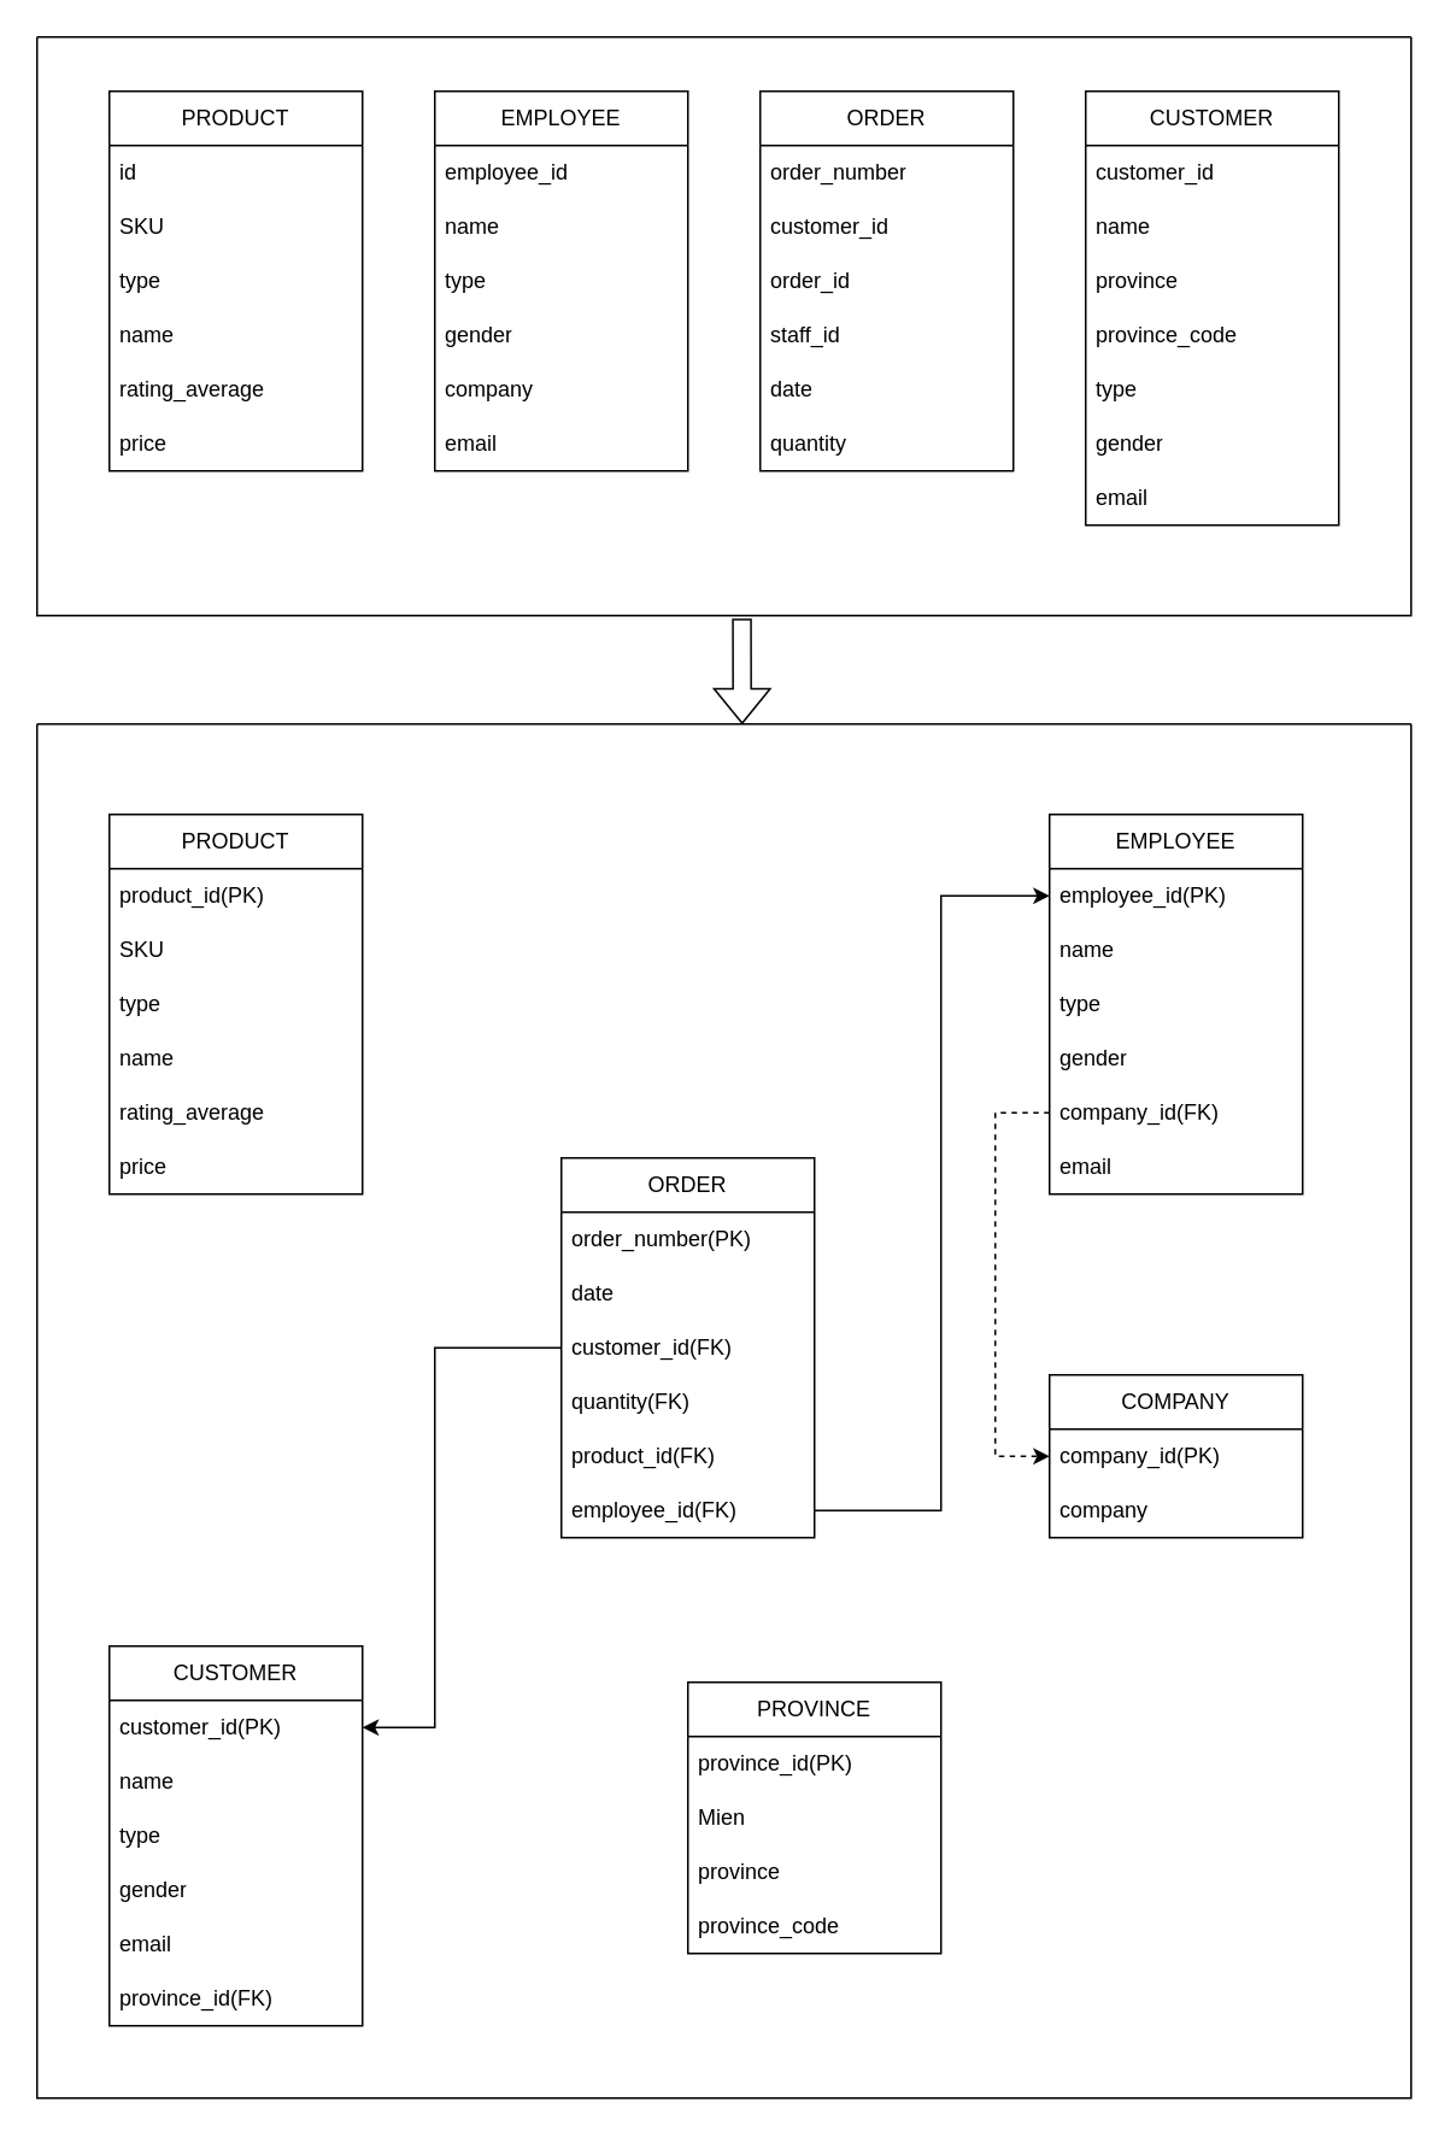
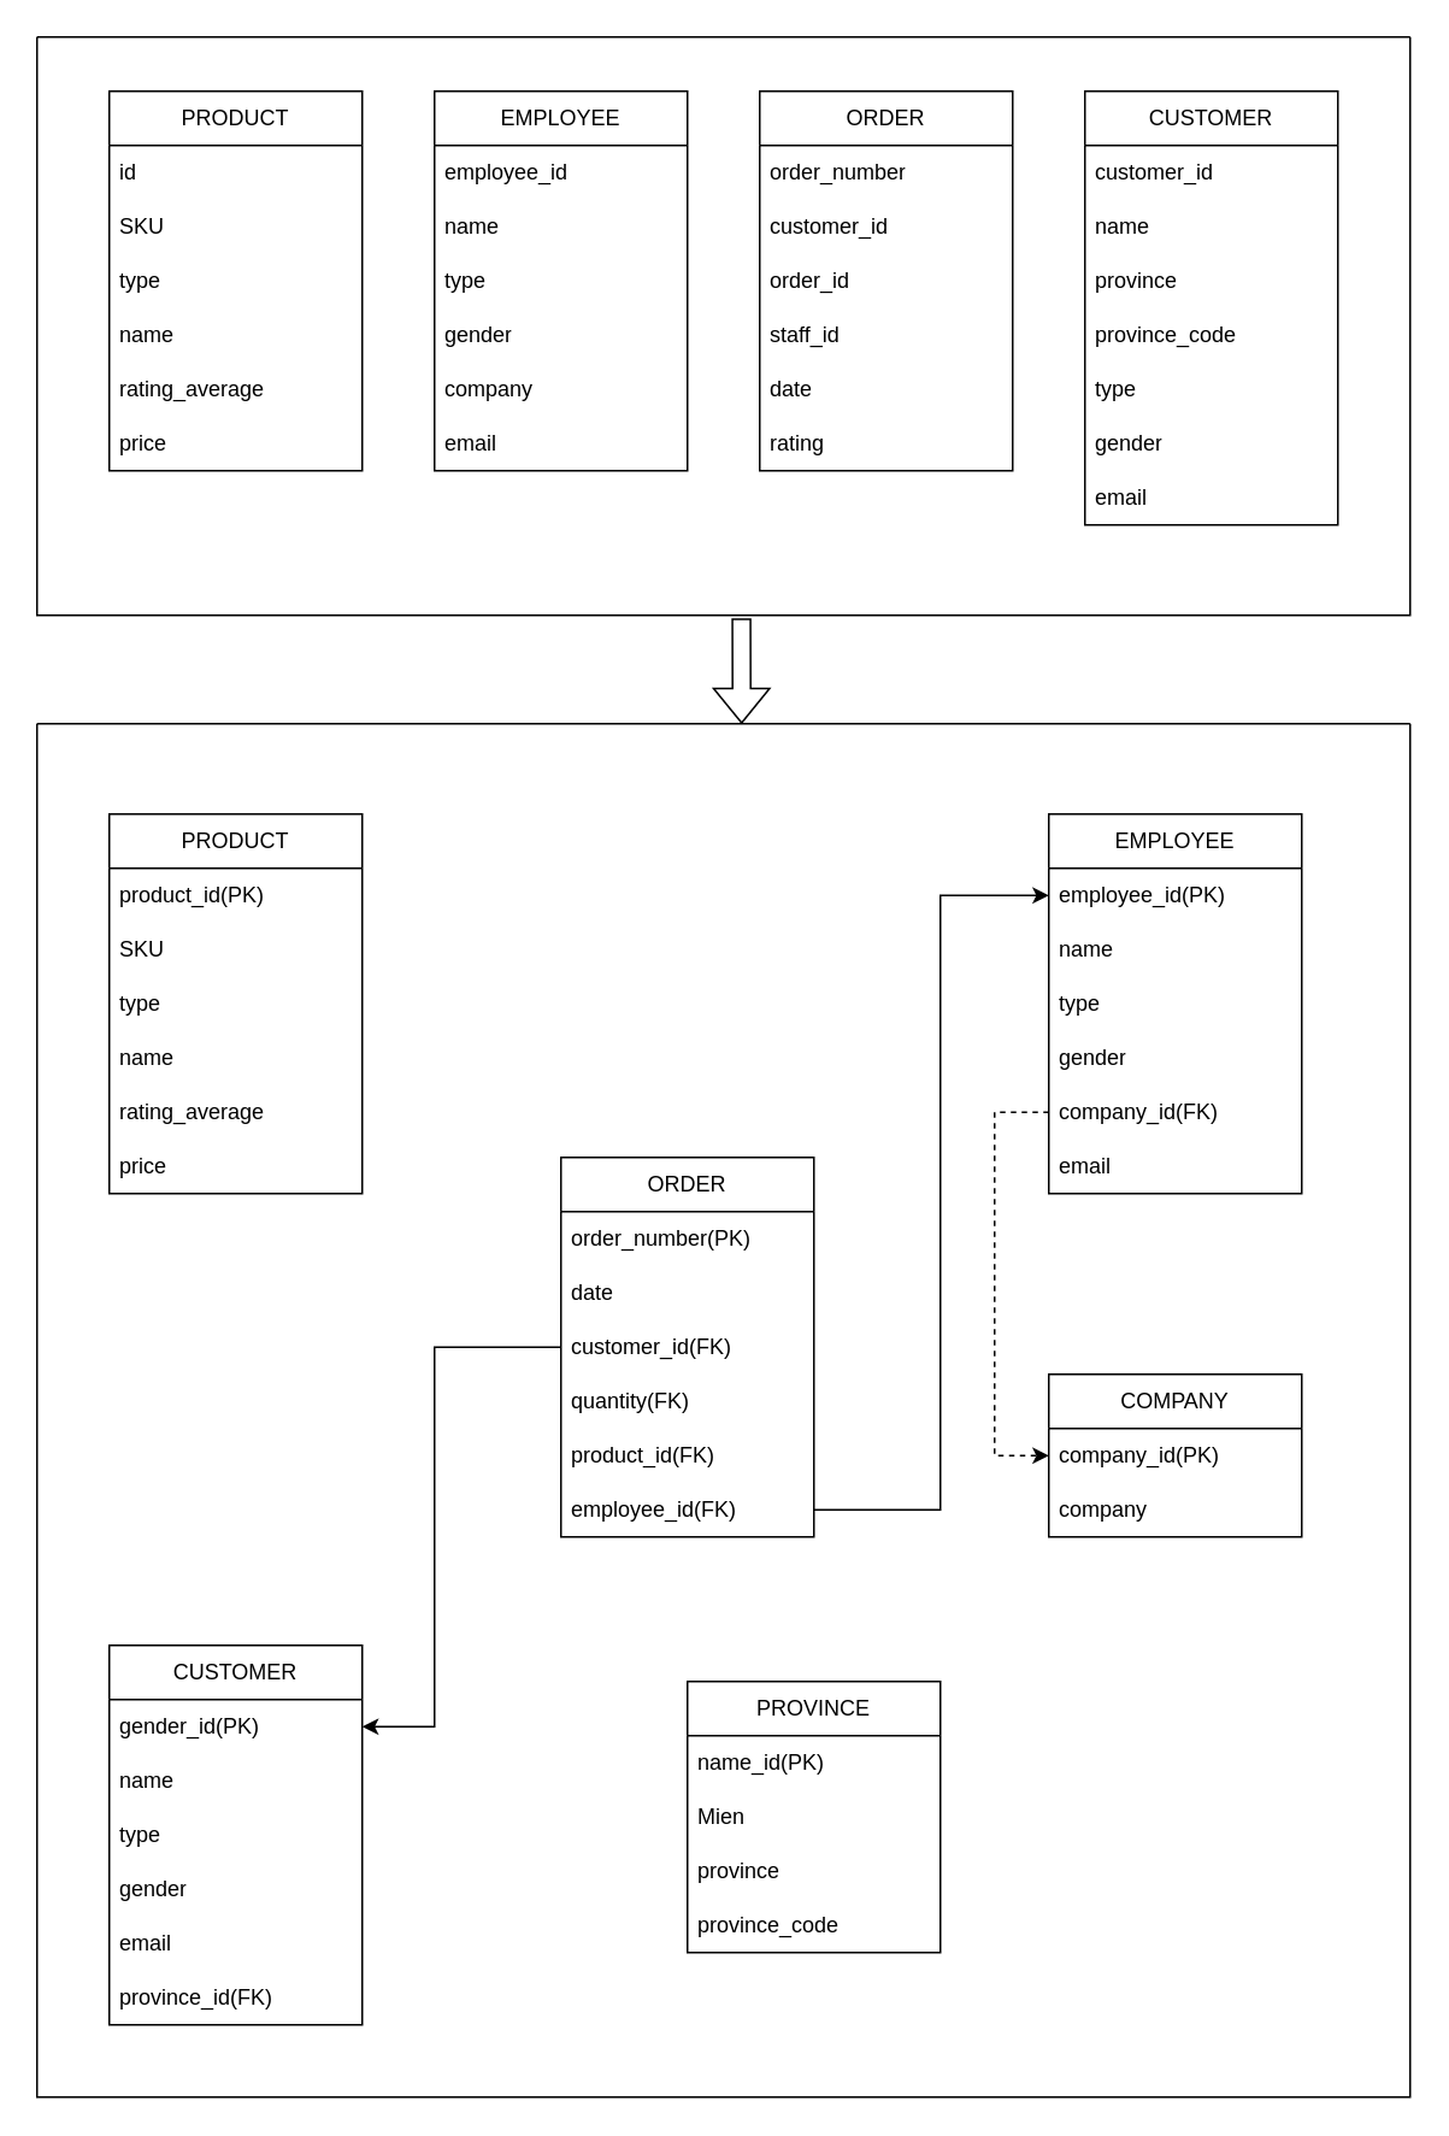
- <mxCell id="30" value="quantity" style="text;strokeColor=none;fillColor=none;align=left;verticalAlign=middle;spacingLeft=4;spacingRight=4;overflow=hidden;points=[[0,0.5],[1,0.5]];portConstraint=eastwest;rotatable=0;whiteSpace=wrap;html=1;" parent="24" vertex="1"><mxGeometry y="180" width="140" height="30" as="geometry" /></mxCell>
+ <mxCell id="30" value="rating" style="text;strokeColor=none;fillColor=none;align=left;verticalAlign=middle;spacingLeft=4;spacingRight=4;overflow=hidden;points=[[0,0.5],[1,0.5]];portConstraint=eastwest;rotatable=0;whiteSpace=wrap;html=1;" parent="24" vertex="1"><mxGeometry y="180" width="140" height="30" as="geometry" /></mxCell>
- <mxCell id="53" value="customer_id(PK)" style="text;strokeColor=none;fillColor=none;align=left;verticalAlign=middle;spacingLeft=4;spacingRight=4;overflow=hidden;points=[[0,0.5],[1,0.5]];portConstraint=eastwest;rotatable=0;whiteSpace=wrap;html=1;" parent="52" vertex="1"><mxGeometry y="30" width="140" height="30" as="geometry" /></mxCell>
+ <mxCell id="53" value="gender_id(PK)" style="text;strokeColor=none;fillColor=none;align=left;verticalAlign=middle;spacingLeft=4;spacingRight=4;overflow=hidden;points=[[0,0.5],[1,0.5]];portConstraint=eastwest;rotatable=0;whiteSpace=wrap;html=1;" parent="52" vertex="1"><mxGeometry y="30" width="140" height="30" as="geometry" /></mxCell>
- <mxCell id="60" value="province_id(PK)" style="text;strokeColor=none;fillColor=none;align=left;verticalAlign=middle;spacingLeft=4;spacingRight=4;overflow=hidden;points=[[0,0.5],[1,0.5]];portConstraint=eastwest;rotatable=0;whiteSpace=wrap;html=1;" parent="59" vertex="1"><mxGeometry y="30" width="140" height="30" as="geometry" /></mxCell>
+ <mxCell id="60" value="name_id(PK)" style="text;strokeColor=none;fillColor=none;align=left;verticalAlign=middle;spacingLeft=4;spacingRight=4;overflow=hidden;points=[[0,0.5],[1,0.5]];portConstraint=eastwest;rotatable=0;whiteSpace=wrap;html=1;" parent="59" vertex="1"><mxGeometry y="30" width="140" height="30" as="geometry" /></mxCell>
